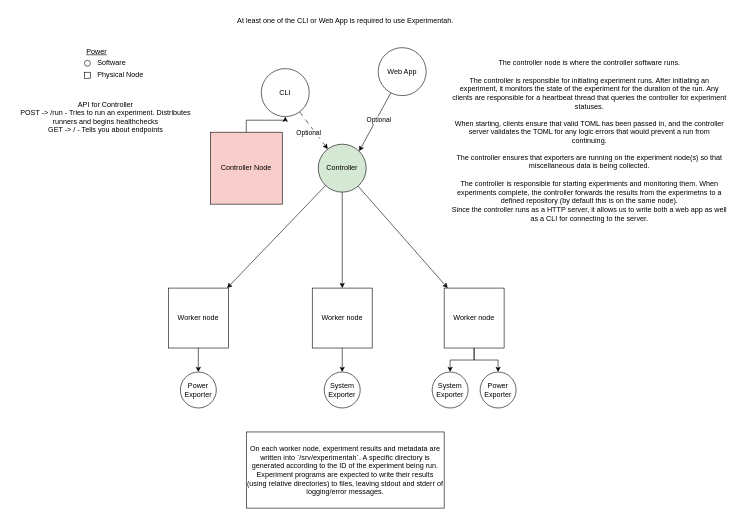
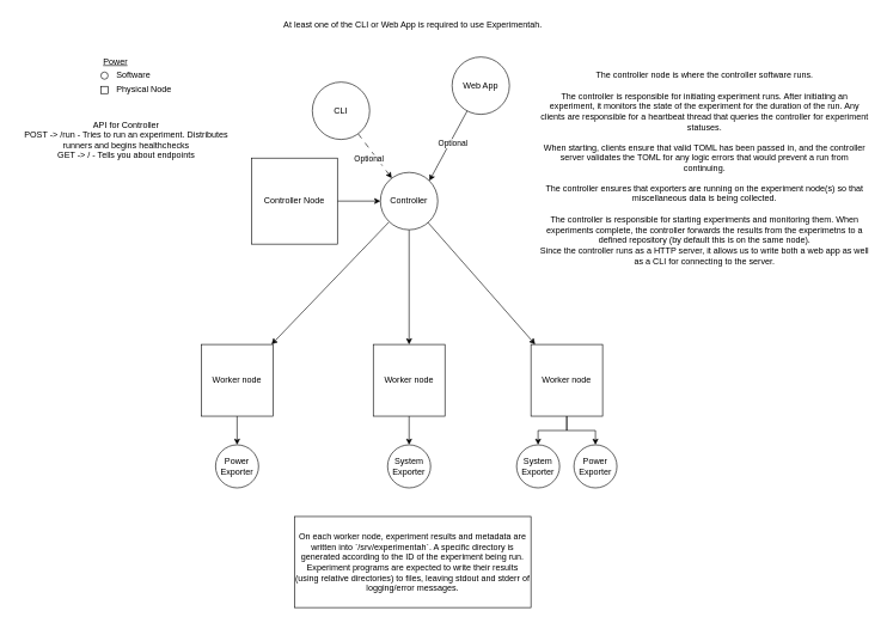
- <mxCell id="19" style="edgeStyle=orthogonalEdgeStyle;rounded=0;orthogonalLoop=1;jettySize=auto;html=1;" edge="1" parent="1" source="20" target="15"><mxGeometry relative="1" as="geometry" /></mxCell>
+ <mxCell id="19" style="edgeStyle=orthogonalEdgeStyle;rounded=0;orthogonalLoop=1;jettySize=auto;html=1;" edge="1" parent="1" source="20" target="24"><mxGeometry relative="1" as="geometry" /></mxCell>
- <mxCell id="20" value="Controller Node" style="whiteSpace=wrap;html=1;fillColor=#f8cecc;" vertex="1" parent="1"><mxGeometry x="350" y="220" width="120" height="120" as="geometry" /></mxCell>
+ <mxCell id="20" value="Controller Node" style="whiteSpace=wrap;html=1;" vertex="1" parent="1"><mxGeometry x="350" y="220" width="120" height="120" as="geometry" /></mxCell>
- <mxCell id="24" value="Controller" style="ellipse;whiteSpace=wrap;html=1;fillColor=#d5e8d4;" vertex="1" parent="1"><mxGeometry x="530" y="240" width="80" height="80" as="geometry" /></mxCell>
+ <mxCell id="24" value="Controller" style="ellipse;whiteSpace=wrap;html=1;" vertex="1" parent="1"><mxGeometry x="530" y="240" width="80" height="80" as="geometry" /></mxCell>
